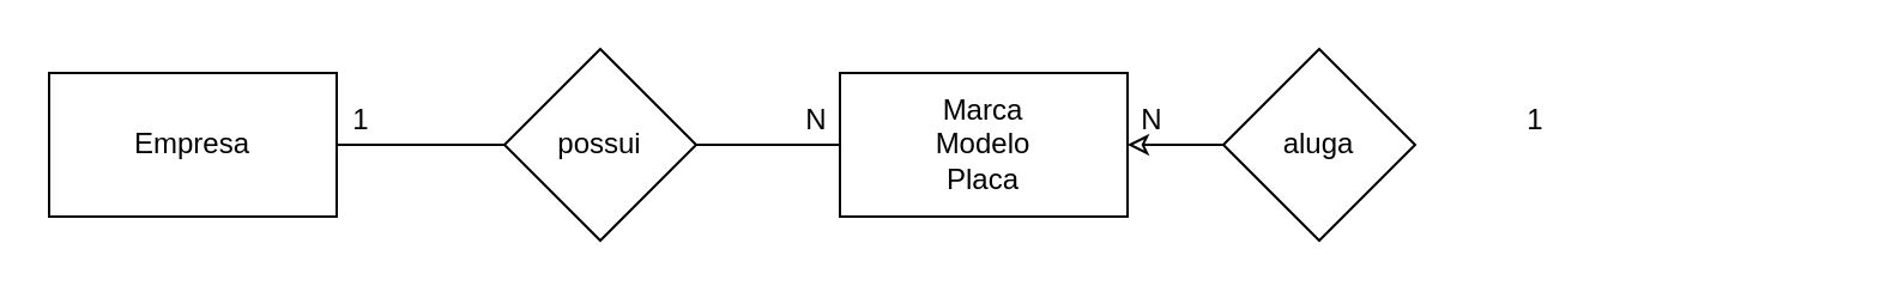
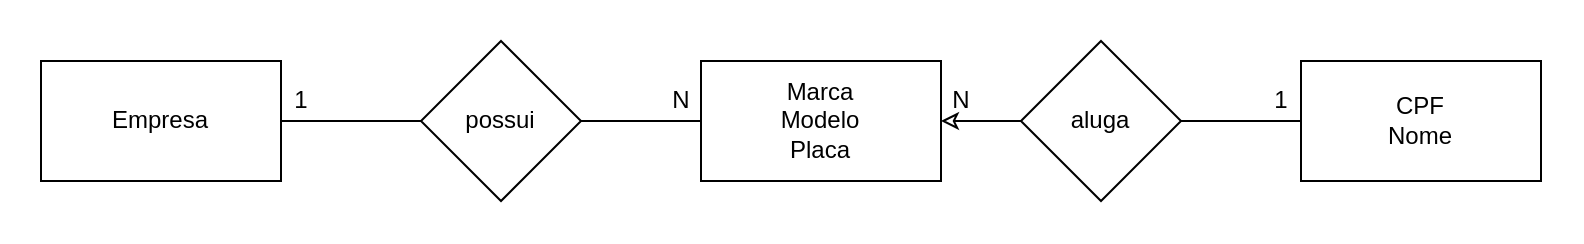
+ <mxCell id="10" style="edgeStyle=orthogonalEdgeStyle;rounded=0;orthogonalLoop=1;jettySize=auto;html=1;exitX=1;exitY=0.5;exitDx=0;exitDy=0;entryX=0;entryY=0.5;entryDx=0;entryDy=0;endArrow=none;endFill=0;" parent="1" source="12" target="9" edge="1"><mxGeometry relative="1" as="geometry" /></mxCell>
+ <mxCell id="9" value="CPF&lt;br&gt;Nome" style="rounded=0;whiteSpace=wrap;html=1;" parent="1" vertex="1"><mxGeometry x="650" y="30" width="120" height="60" as="geometry" /></mxCell>
